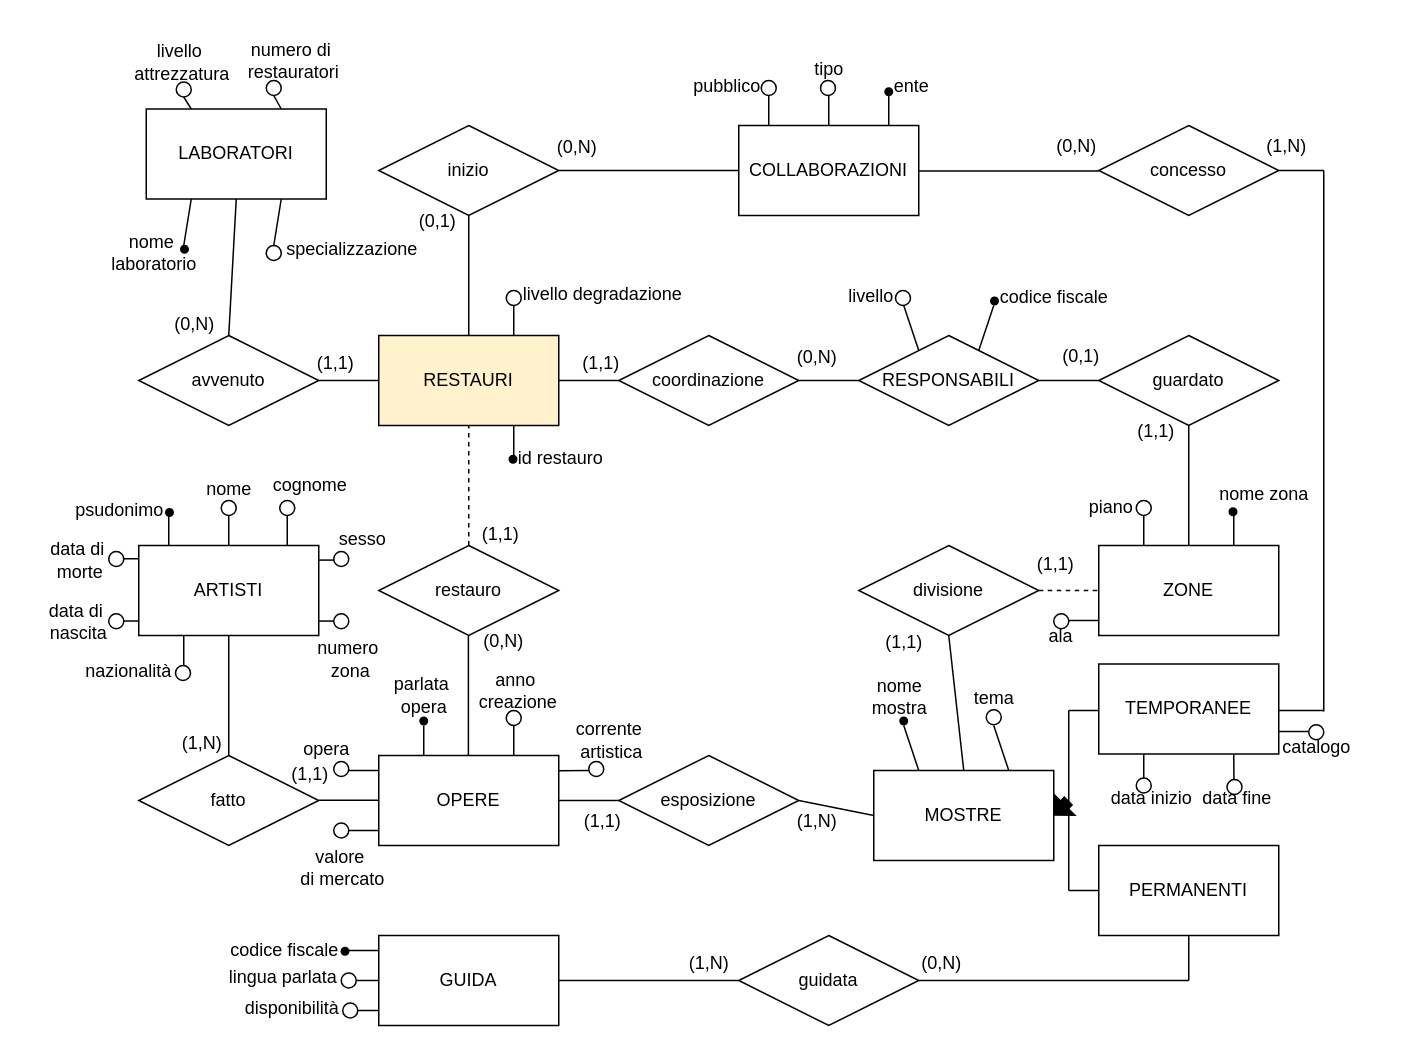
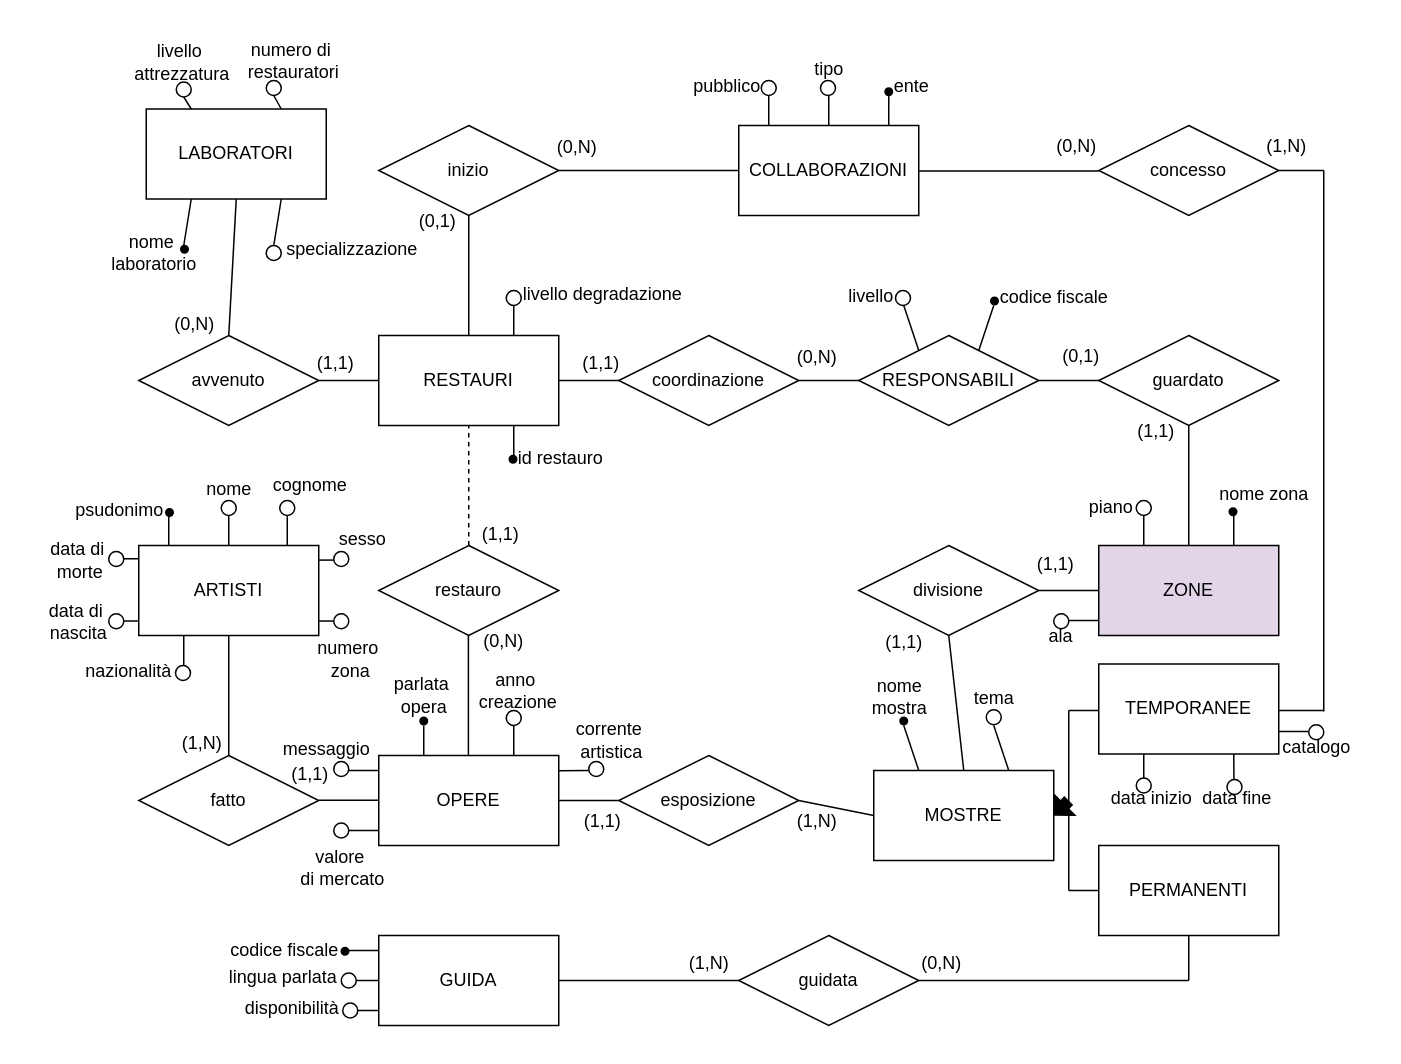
- <mxCell id="6" value="RESTAURI" style="rounded=0;whiteSpace=wrap;html=1;fillColor=#fff2cc;" parent="1" vertex="1"><mxGeometry x="252" y="223" width="120" height="60" as="geometry" /></mxCell>
+ <mxCell id="6" value="RESTAURI" style="rounded=0;whiteSpace=wrap;html=1;" parent="1" vertex="1"><mxGeometry x="252" y="223" width="120" height="60" as="geometry" /></mxCell>
- <mxCell id="34" value="" style="endArrow=none;html=1;rounded=0;exitX=1;exitY=0.5;exitDx=0;exitDy=0;entryX=0;entryY=0.5;entryDx=0;entryDy=0;dashed=1;" parent="1" source="32" target="27" edge="1"><mxGeometry width="50" height="50" relative="1" as="geometry"><mxPoint x="722" y="343" as="sourcePoint" /><mxPoint x="772" y="293" as="targetPoint" /></mxGeometry></mxCell>
+ <mxCell id="34" value="" style="endArrow=none;html=1;rounded=0;exitX=1;exitY=0.5;exitDx=0;exitDy=0;entryX=0;entryY=0.5;entryDx=0;entryDy=0;" parent="1" source="32" target="27" edge="1"><mxGeometry width="50" height="50" relative="1" as="geometry"><mxPoint x="722" y="343" as="sourcePoint" /><mxPoint x="772" y="293" as="targetPoint" /></mxGeometry></mxCell>
- <mxCell id="27" value="ZONE" style="rounded=0;whiteSpace=wrap;html=1;" parent="1" vertex="1"><mxGeometry x="732" y="363" width="120" height="60" as="geometry" /></mxCell>
+ <mxCell id="27" value="ZONE" style="rounded=0;whiteSpace=wrap;html=1;fillColor=#e1d5e7;" parent="1" vertex="1"><mxGeometry x="732" y="363" width="120" height="60" as="geometry" /></mxCell>
- <mxCell id="43" value="opera" style="text;html=1;align=center;verticalAlign=middle;resizable=0;points=[];autosize=1;strokeColor=none;fillColor=none;" parent="1" vertex="1"><mxGeometry x="177" y="484" width="80" height="30" as="geometry" /></mxCell>
+ <mxCell id="43" value="messaggio" style="text;html=1;align=center;verticalAlign=middle;resizable=0;points=[];autosize=1;strokeColor=none;fillColor=none;" parent="1" vertex="1"><mxGeometry x="177" y="484" width="80" height="30" as="geometry" /></mxCell>
